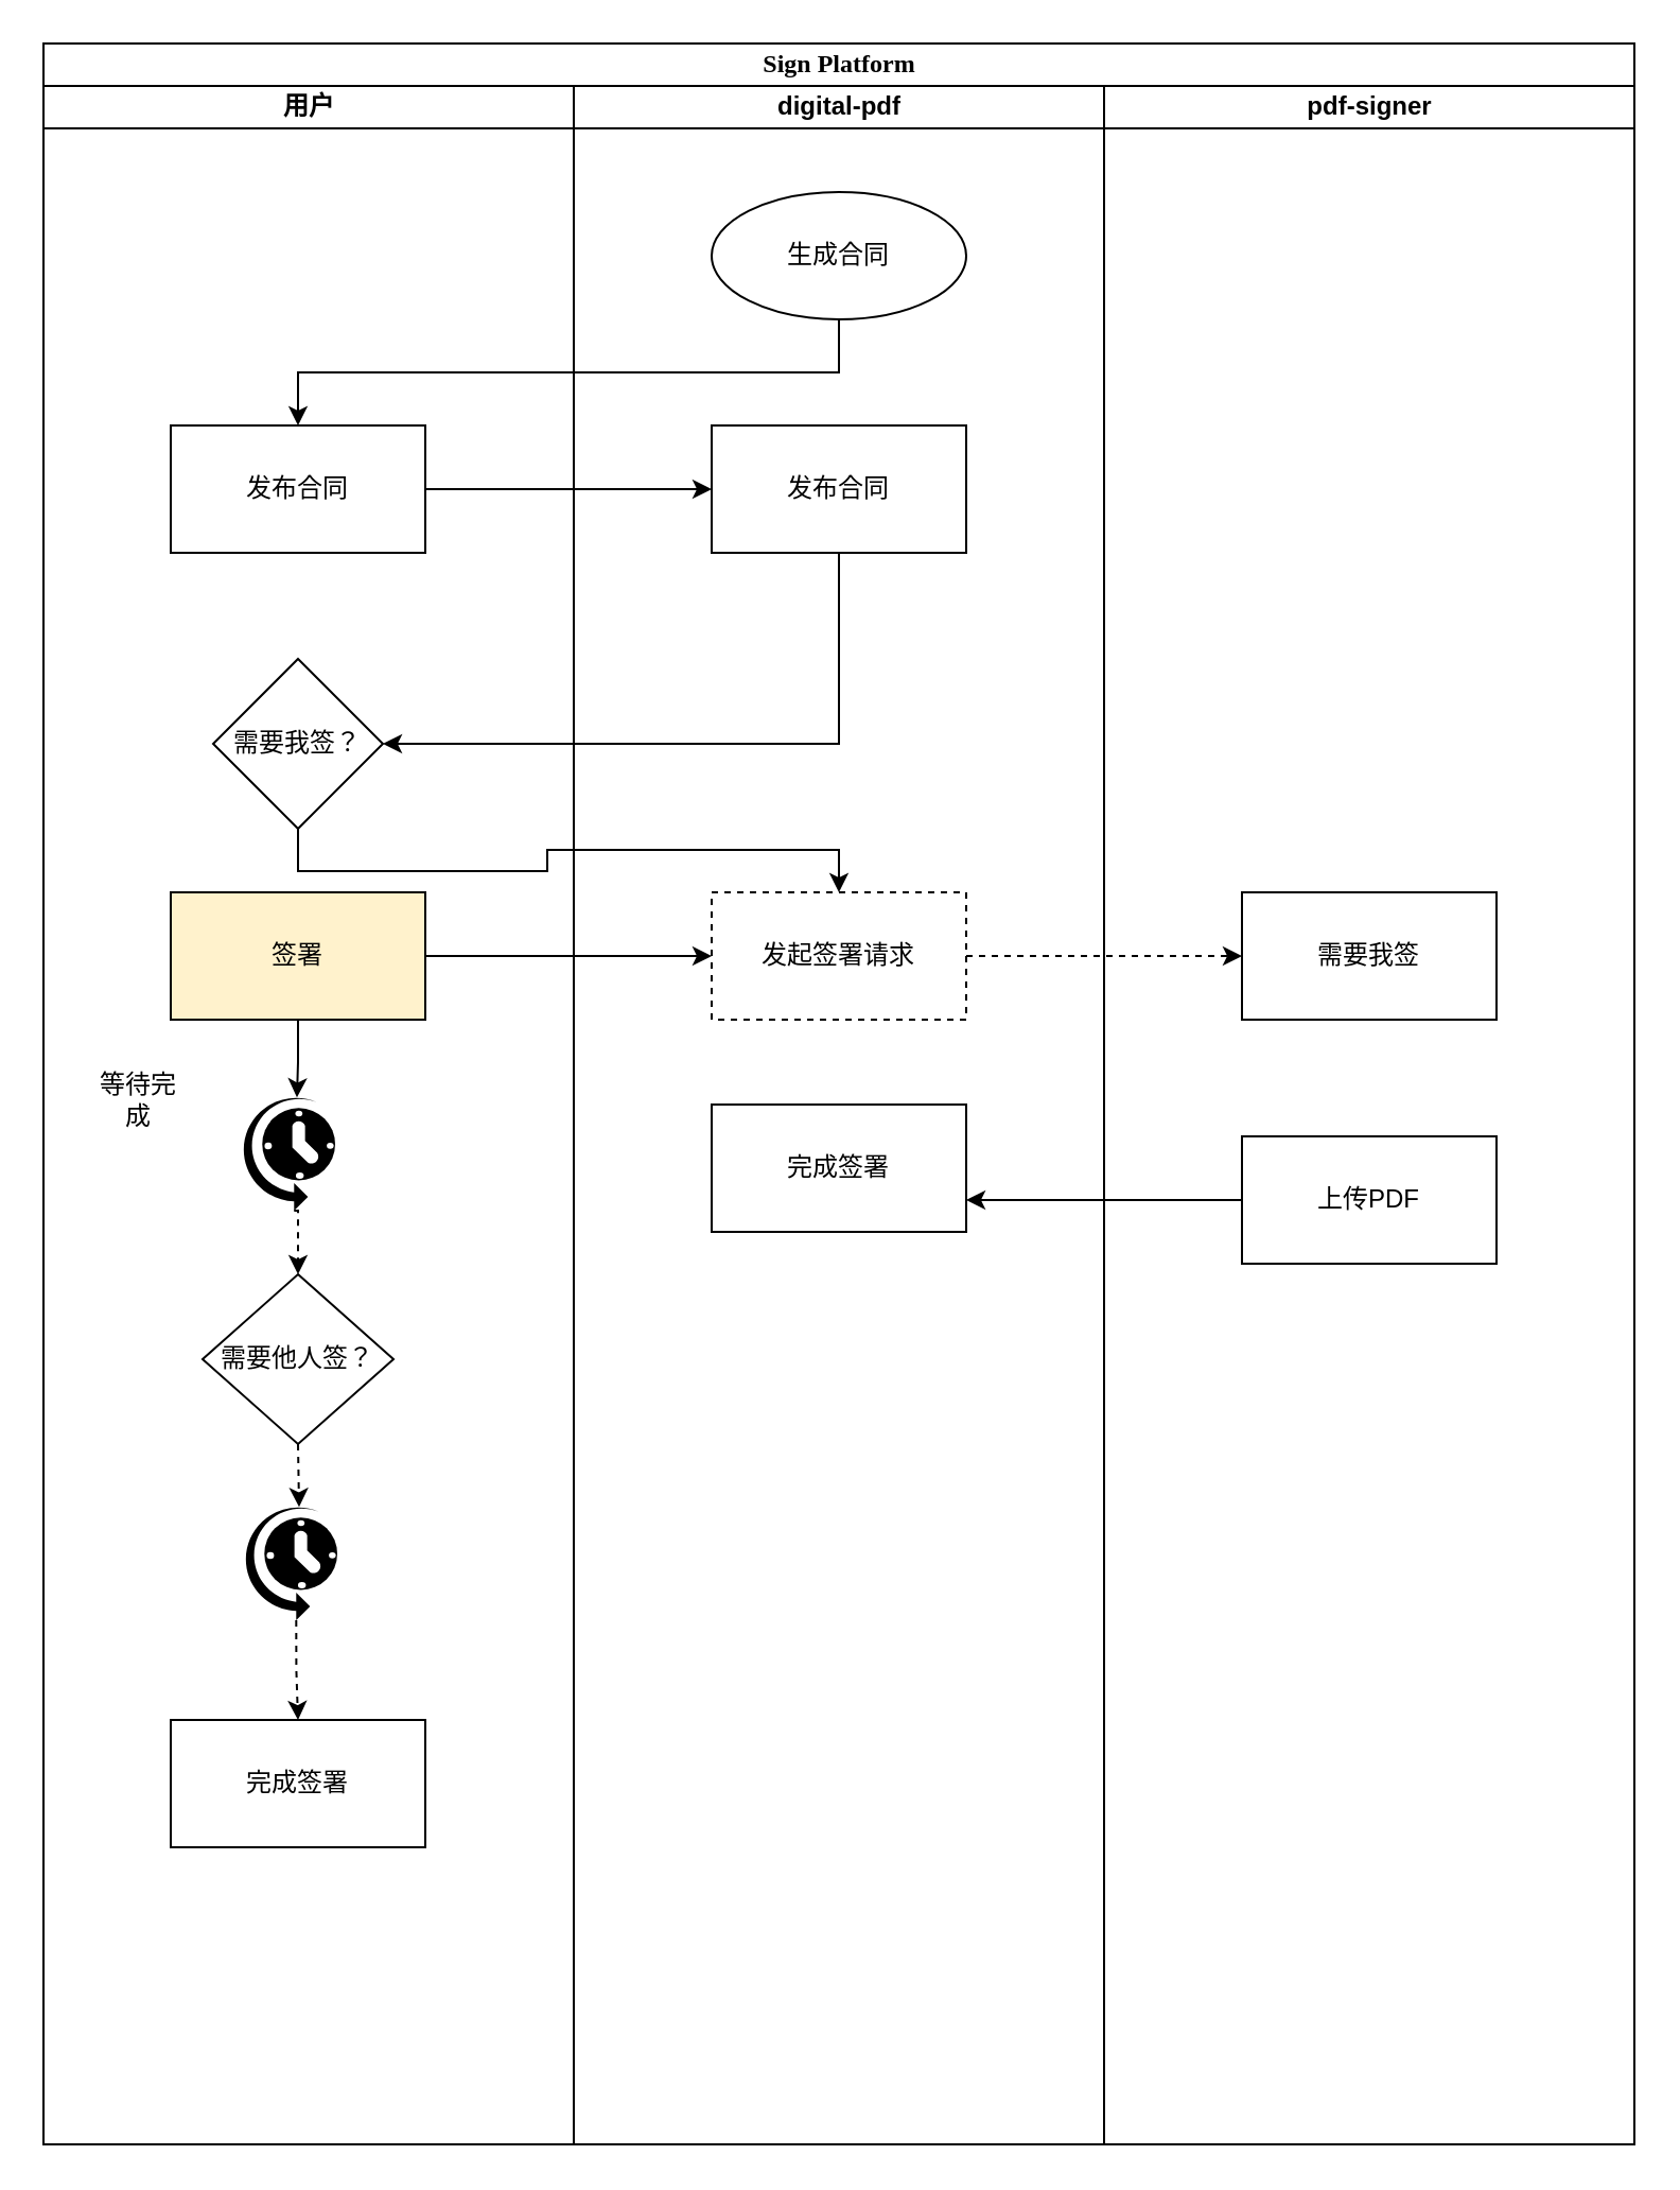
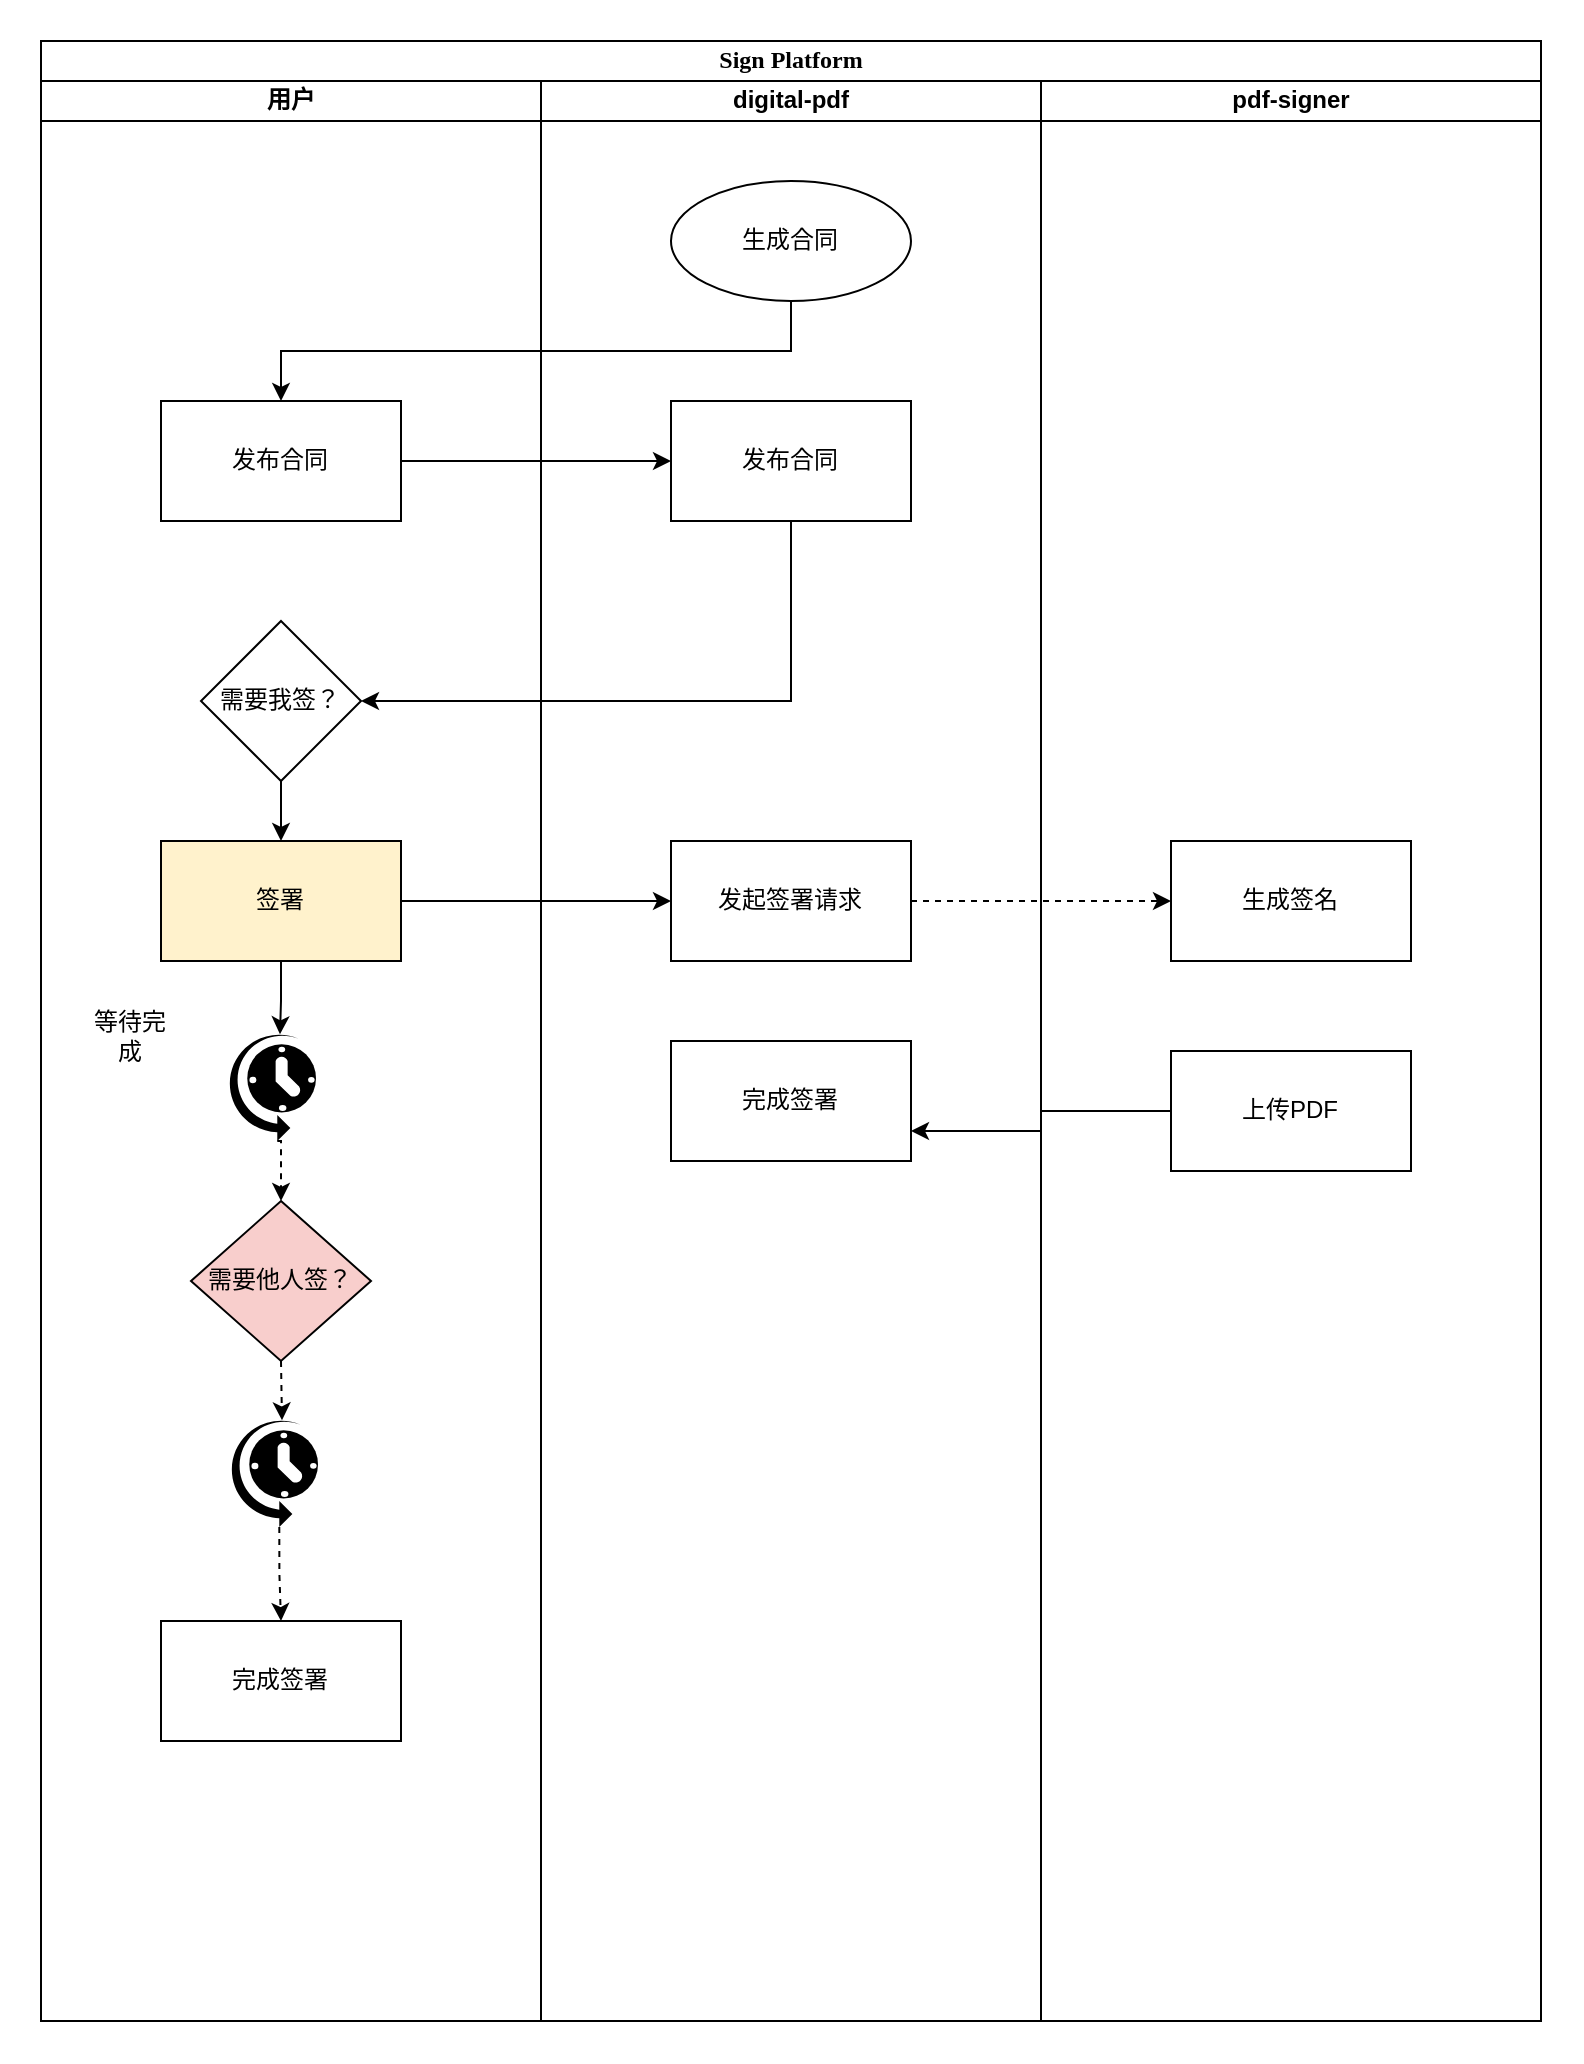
- <mxCell id="5" style="edgeStyle=orthogonalEdgeStyle;rounded=0;orthogonalLoop=1;jettySize=auto;html=1;exitX=0.5;exitY=1;exitDx=0;exitDy=0;" edge="1" parent="3" source="6" target="20"><mxGeometry relative="1" as="geometry" /></mxCell>
+ <mxCell id="5" style="edgeStyle=orthogonalEdgeStyle;rounded=0;orthogonalLoop=1;jettySize=auto;html=1;exitX=0.5;exitY=1;exitDx=0;exitDy=0;entryX=0.5;entryY=0;entryDx=0;entryDy=0;" edge="1" parent="3" source="6" target="8"><mxGeometry relative="1" as="geometry" /></mxCell>
- <mxCell id="20" value="发起签署请求" style="rounded=0;whiteSpace=wrap;html=1;dashed=1;" vertex="1" parent="17"><mxGeometry x="65" y="380" width="120" height="60" as="geometry" /></mxCell>
+ <mxCell id="20" value="发起签署请求" style="rounded=0;whiteSpace=wrap;html=1;" vertex="1" parent="17"><mxGeometry x="65" y="380" width="120" height="60" as="geometry" /></mxCell>
- <mxCell id="23" value="需要我签" style="rounded=0;whiteSpace=wrap;html=1;" vertex="1" parent="22"><mxGeometry x="65" y="380" width="120" height="60" as="geometry" /></mxCell>
+ <mxCell id="23" value="生成签名" style="rounded=0;whiteSpace=wrap;html=1;" vertex="1" parent="22"><mxGeometry x="65" y="380" width="120" height="60" as="geometry" /></mxCell>
- <mxCell id="24" value="上传PDF" style="rounded=0;whiteSpace=wrap;html=1;fillColor=none;" vertex="1" parent="22"><mxGeometry x="65" y="495" width="120" height="60" as="geometry" /></mxCell>
+ <mxCell id="24" value="上传PDF" style="rounded=0;whiteSpace=wrap;html=1;fillColor=none;" vertex="1" parent="22"><mxGeometry x="65" y="485" width="120" height="60" as="geometry" /></mxCell>
- <mxCell id="10" value="需要他人签？" style="rhombus;whiteSpace=wrap;html=1;" vertex="1" parent="3"><mxGeometry x="75" y="560" width="90" height="80" as="geometry" /></mxCell>
+ <mxCell id="10" value="需要他人签？" style="rhombus;whiteSpace=wrap;html=1;fillColor=#f8cecc;" vertex="1" parent="3"><mxGeometry x="75" y="560" width="90" height="80" as="geometry" /></mxCell>
